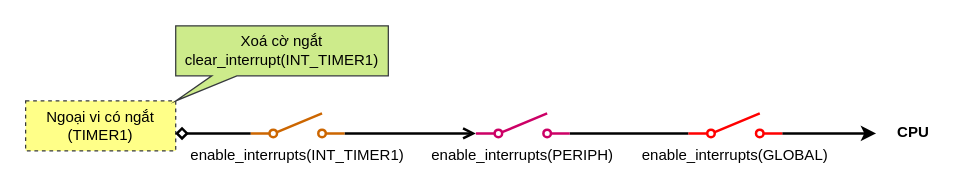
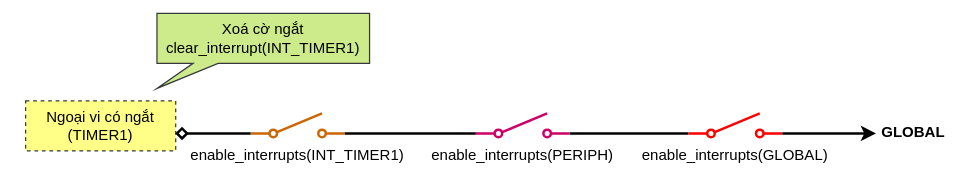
- <mxCell id="3" value="Xoá cờ ngắt&lt;br&gt;clear_interrupt(&lt;span&gt;INT_TIMER1&lt;/span&gt;)" style="shape=callout;whiteSpace=wrap;html=1;perimeter=calloutPerimeter;size=20;position=0.17;position2=0;base=20;fillColor=#cdeb8b;strokeColor=#36393d;" parent="1" vertex="1"><mxGeometry x="140" y="20" width="170" height="60" as="geometry" /></mxCell>
+ <mxCell id="3" value="Xoá cờ ngắt&lt;br&gt;clear_interrupt(&lt;span&gt;INT_TIMER1&lt;/span&gt;)" style="shape=callout;whiteSpace=wrap;html=1;perimeter=calloutPerimeter;size=20;position=0.17;position2=0;base=20;fillColor=#cdeb8b;strokeColor=#36393d;" parent="1" vertex="1"><mxGeometry x="125" y="10" width="170" height="60" as="geometry" /></mxCell>
- <mxCell id="11" value="CPU" style="text;html=1;strokeColor=none;fillColor=none;align=center;verticalAlign=middle;whiteSpace=wrap;rounded=0;fontStyle=1" parent="1" vertex="1"><mxGeometry x="700" y="90" width="60" height="30" as="geometry" /></mxCell>
+ <mxCell id="11" value="GLOBAL" style="text;html=1;strokeColor=none;fillColor=none;align=center;verticalAlign=middle;whiteSpace=wrap;rounded=0;fontStyle=1" parent="1" vertex="1"><mxGeometry x="700" y="90" width="60" height="30" as="geometry" /></mxCell>
- <mxCell id="5" style="edgeStyle=orthogonalEdgeStyle;rounded=0;orthogonalLoop=1;jettySize=auto;html=1;exitX=1;exitY=0.8;exitDx=0;exitDy=0;entryX=0;entryY=0.8;entryDx=0;entryDy=0;strokeWidth=2;endArrow=open;endFill=0;" parent="1" source="6" target="8" edge="1"><mxGeometry relative="1" as="geometry" /></mxCell>
+ <mxCell id="5" style="edgeStyle=orthogonalEdgeStyle;rounded=0;orthogonalLoop=1;jettySize=auto;html=1;exitX=1;exitY=0.8;exitDx=0;exitDy=0;entryX=0;entryY=0.8;entryDx=0;entryDy=0;strokeWidth=2;endArrow=none;endFill=0;" parent="1" source="6" target="8" edge="1"><mxGeometry relative="1" as="geometry" /></mxCell>
